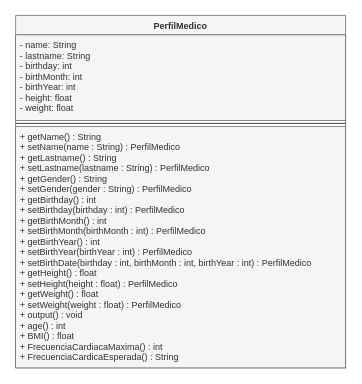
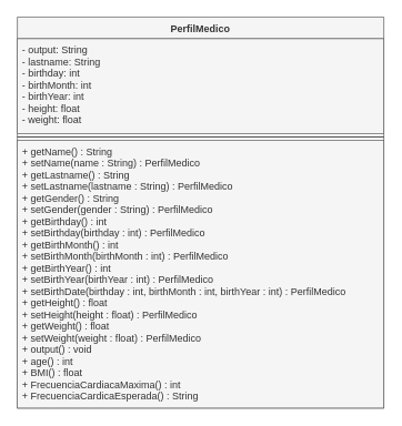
- <mxCell id="3" value="- name: String&#10;- lastname: String&#10;- birthday: int&#10;- birthMonth: int&#10;- birthYear: int&#10;- height: float&#10;- weight: float" style="text;align=left;verticalAlign=top;spacingLeft=4;spacingRight=4;overflow=hidden;rotatable=0;points=[[0,0.5],[1,0.5]];portConstraint=eastwest;fillColor=#f5f5f5;strokeColor=#666666;fontColor=#333333;" parent="2" vertex="1"><mxGeometry y="26" width="440" height="114" as="geometry" /></mxCell>
+ <mxCell id="3" value="- output: String&#10;- lastname: String&#10;- birthday: int&#10;- birthMonth: int&#10;- birthYear: int&#10;- height: float&#10;- weight: float" style="text;align=left;verticalAlign=top;spacingLeft=4;spacingRight=4;overflow=hidden;rotatable=0;points=[[0,0.5],[1,0.5]];portConstraint=eastwest;fillColor=#f5f5f5;strokeColor=#666666;fontColor=#333333;" parent="2" vertex="1"><mxGeometry y="26" width="440" height="114" as="geometry" /></mxCell>
